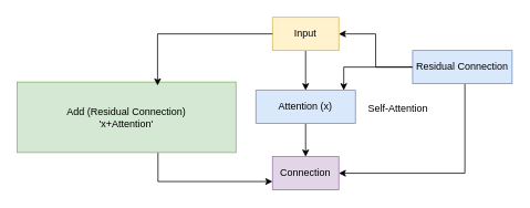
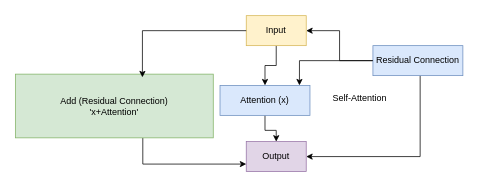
- <mxCell id="5" value="Attention (x)" style="rounded=0;whiteSpace=wrap;html=1;fillColor=#dae8fc;strokeColor=#6c8ebf;" vertex="1" parent="1"><mxGeometry x="308" y="108" width="120" height="40" as="geometry" /></mxCell>
+ <mxCell id="5" value="Attention (x)" style="rounded=0;whiteSpace=wrap;html=1;fillColor=#dae8fc;strokeColor=#6c8ebf;" vertex="1" parent="1"><mxGeometry x="293" y="113" width="120" height="40" as="geometry" /></mxCell>
- <mxCell id="10" value="Connection" style="rounded=0;whiteSpace=wrap;html=1;fillColor=#e1d5e7;strokeColor=#9673a6;" vertex="1" parent="1"><mxGeometry x="328" y="188" width="80" height="40" as="geometry" /></mxCell>
+ <mxCell id="10" value="Output" style="rounded=0;whiteSpace=wrap;html=1;fillColor=#e1d5e7;strokeColor=#9673a6;" vertex="1" parent="1"><mxGeometry x="328" y="188" width="80" height="40" as="geometry" /></mxCell>
